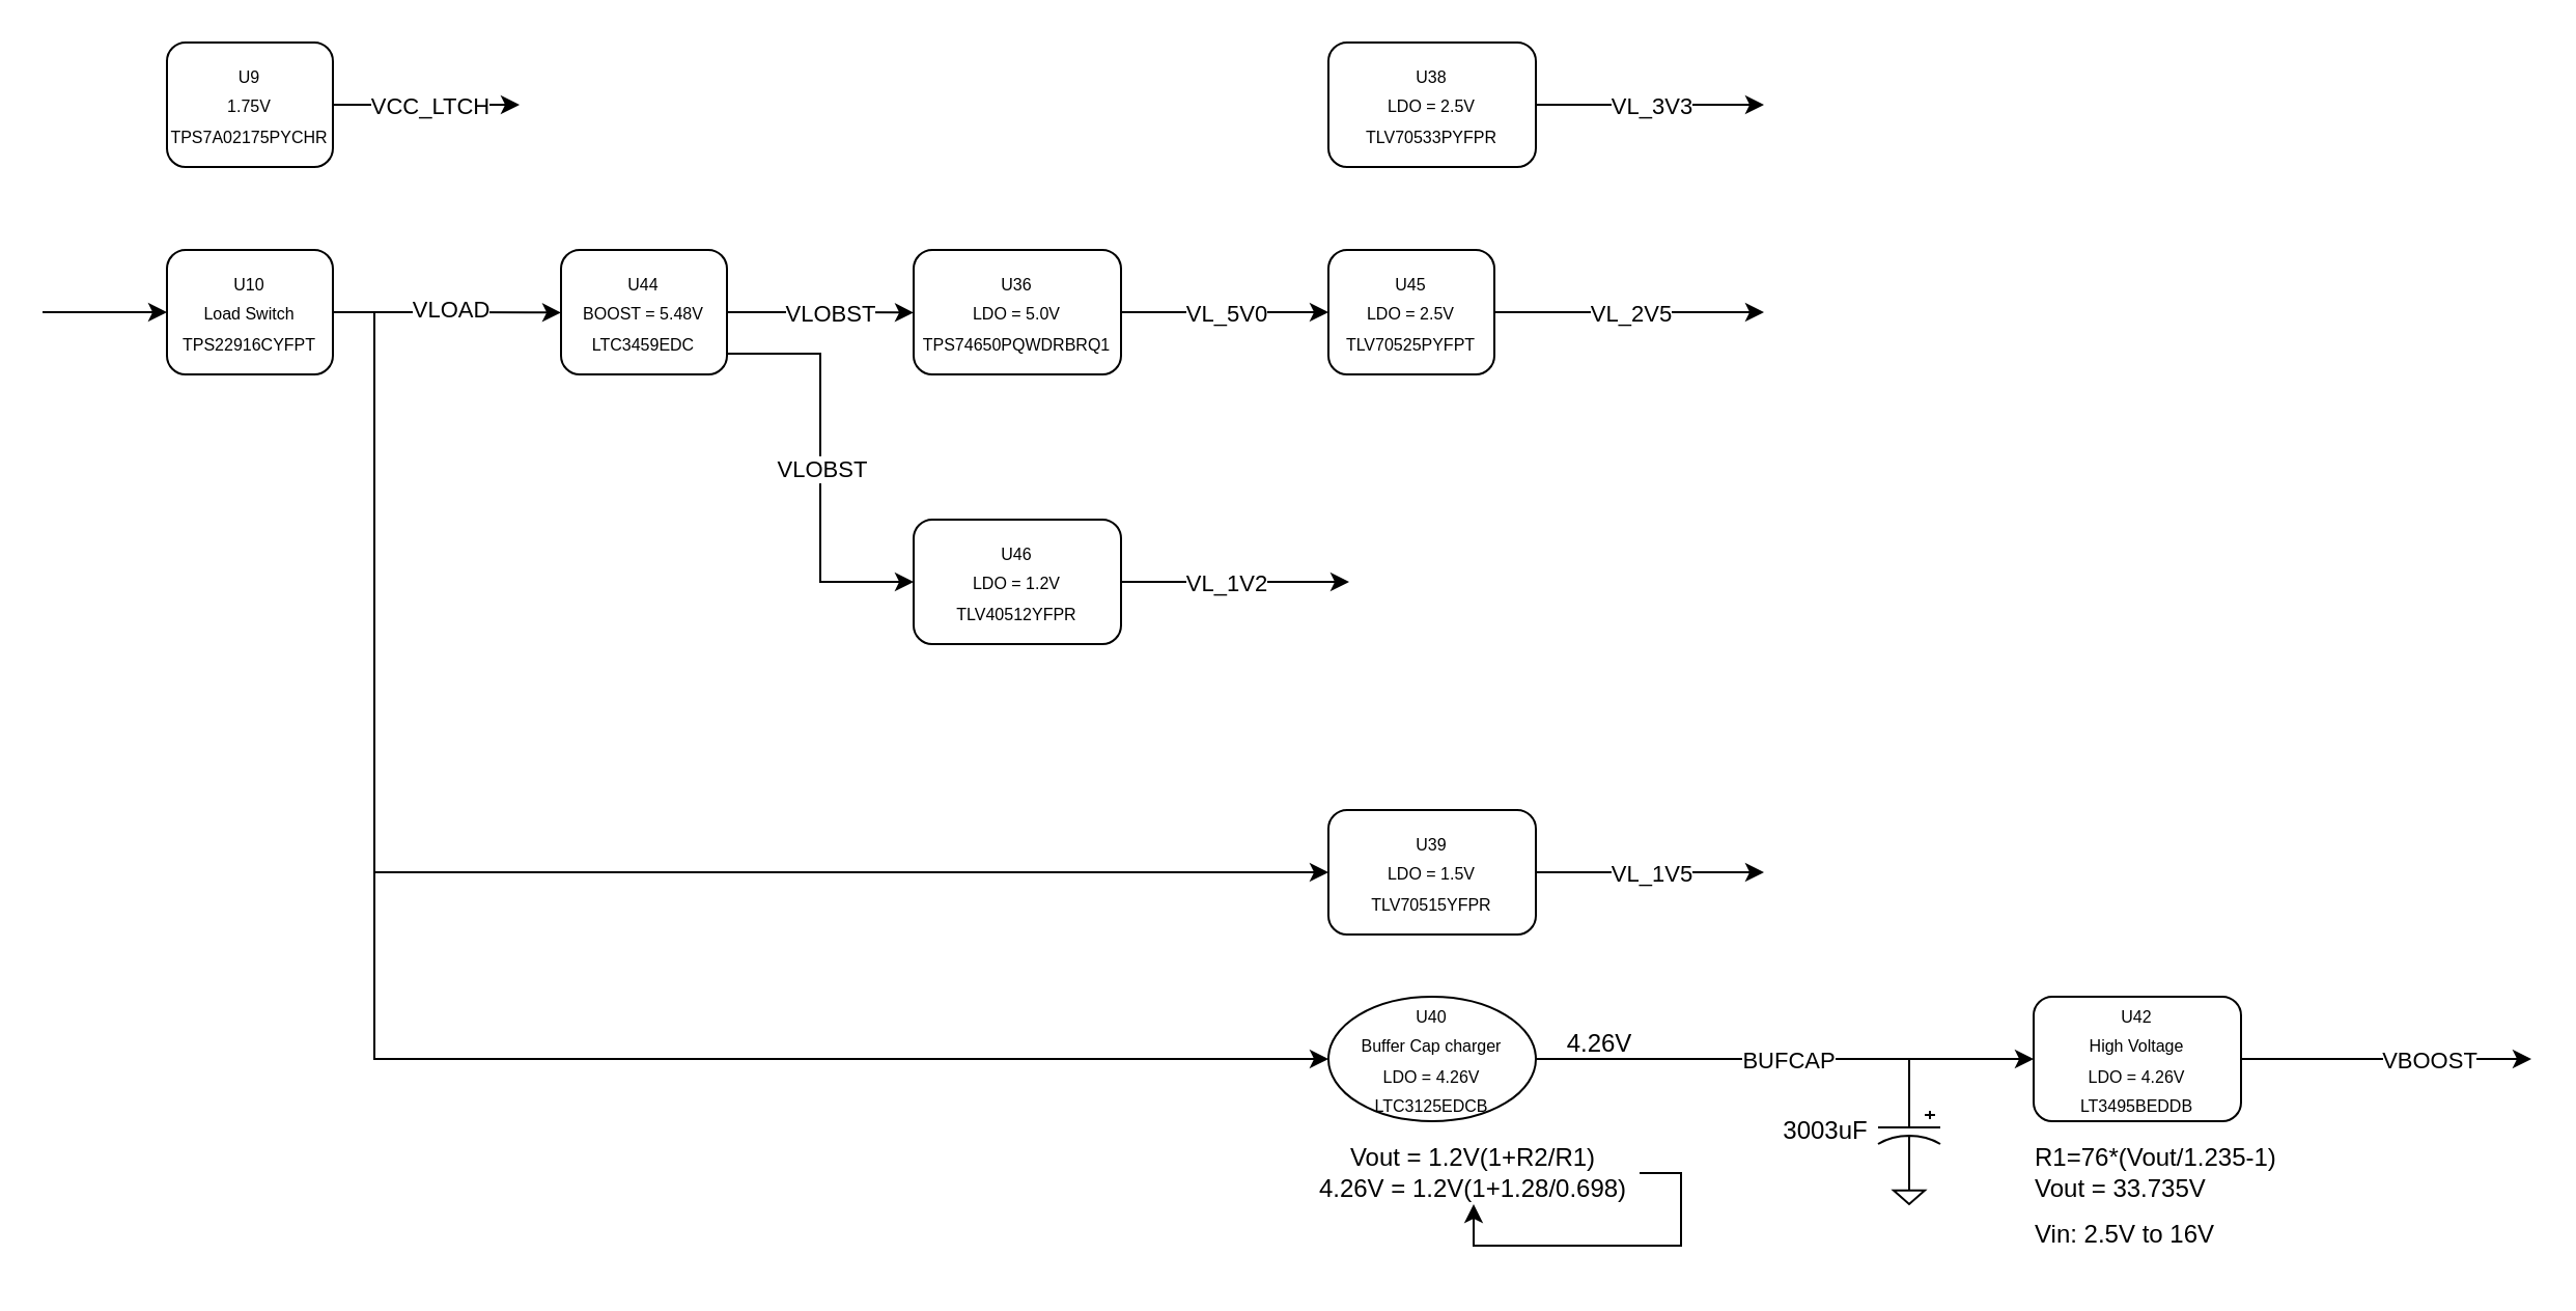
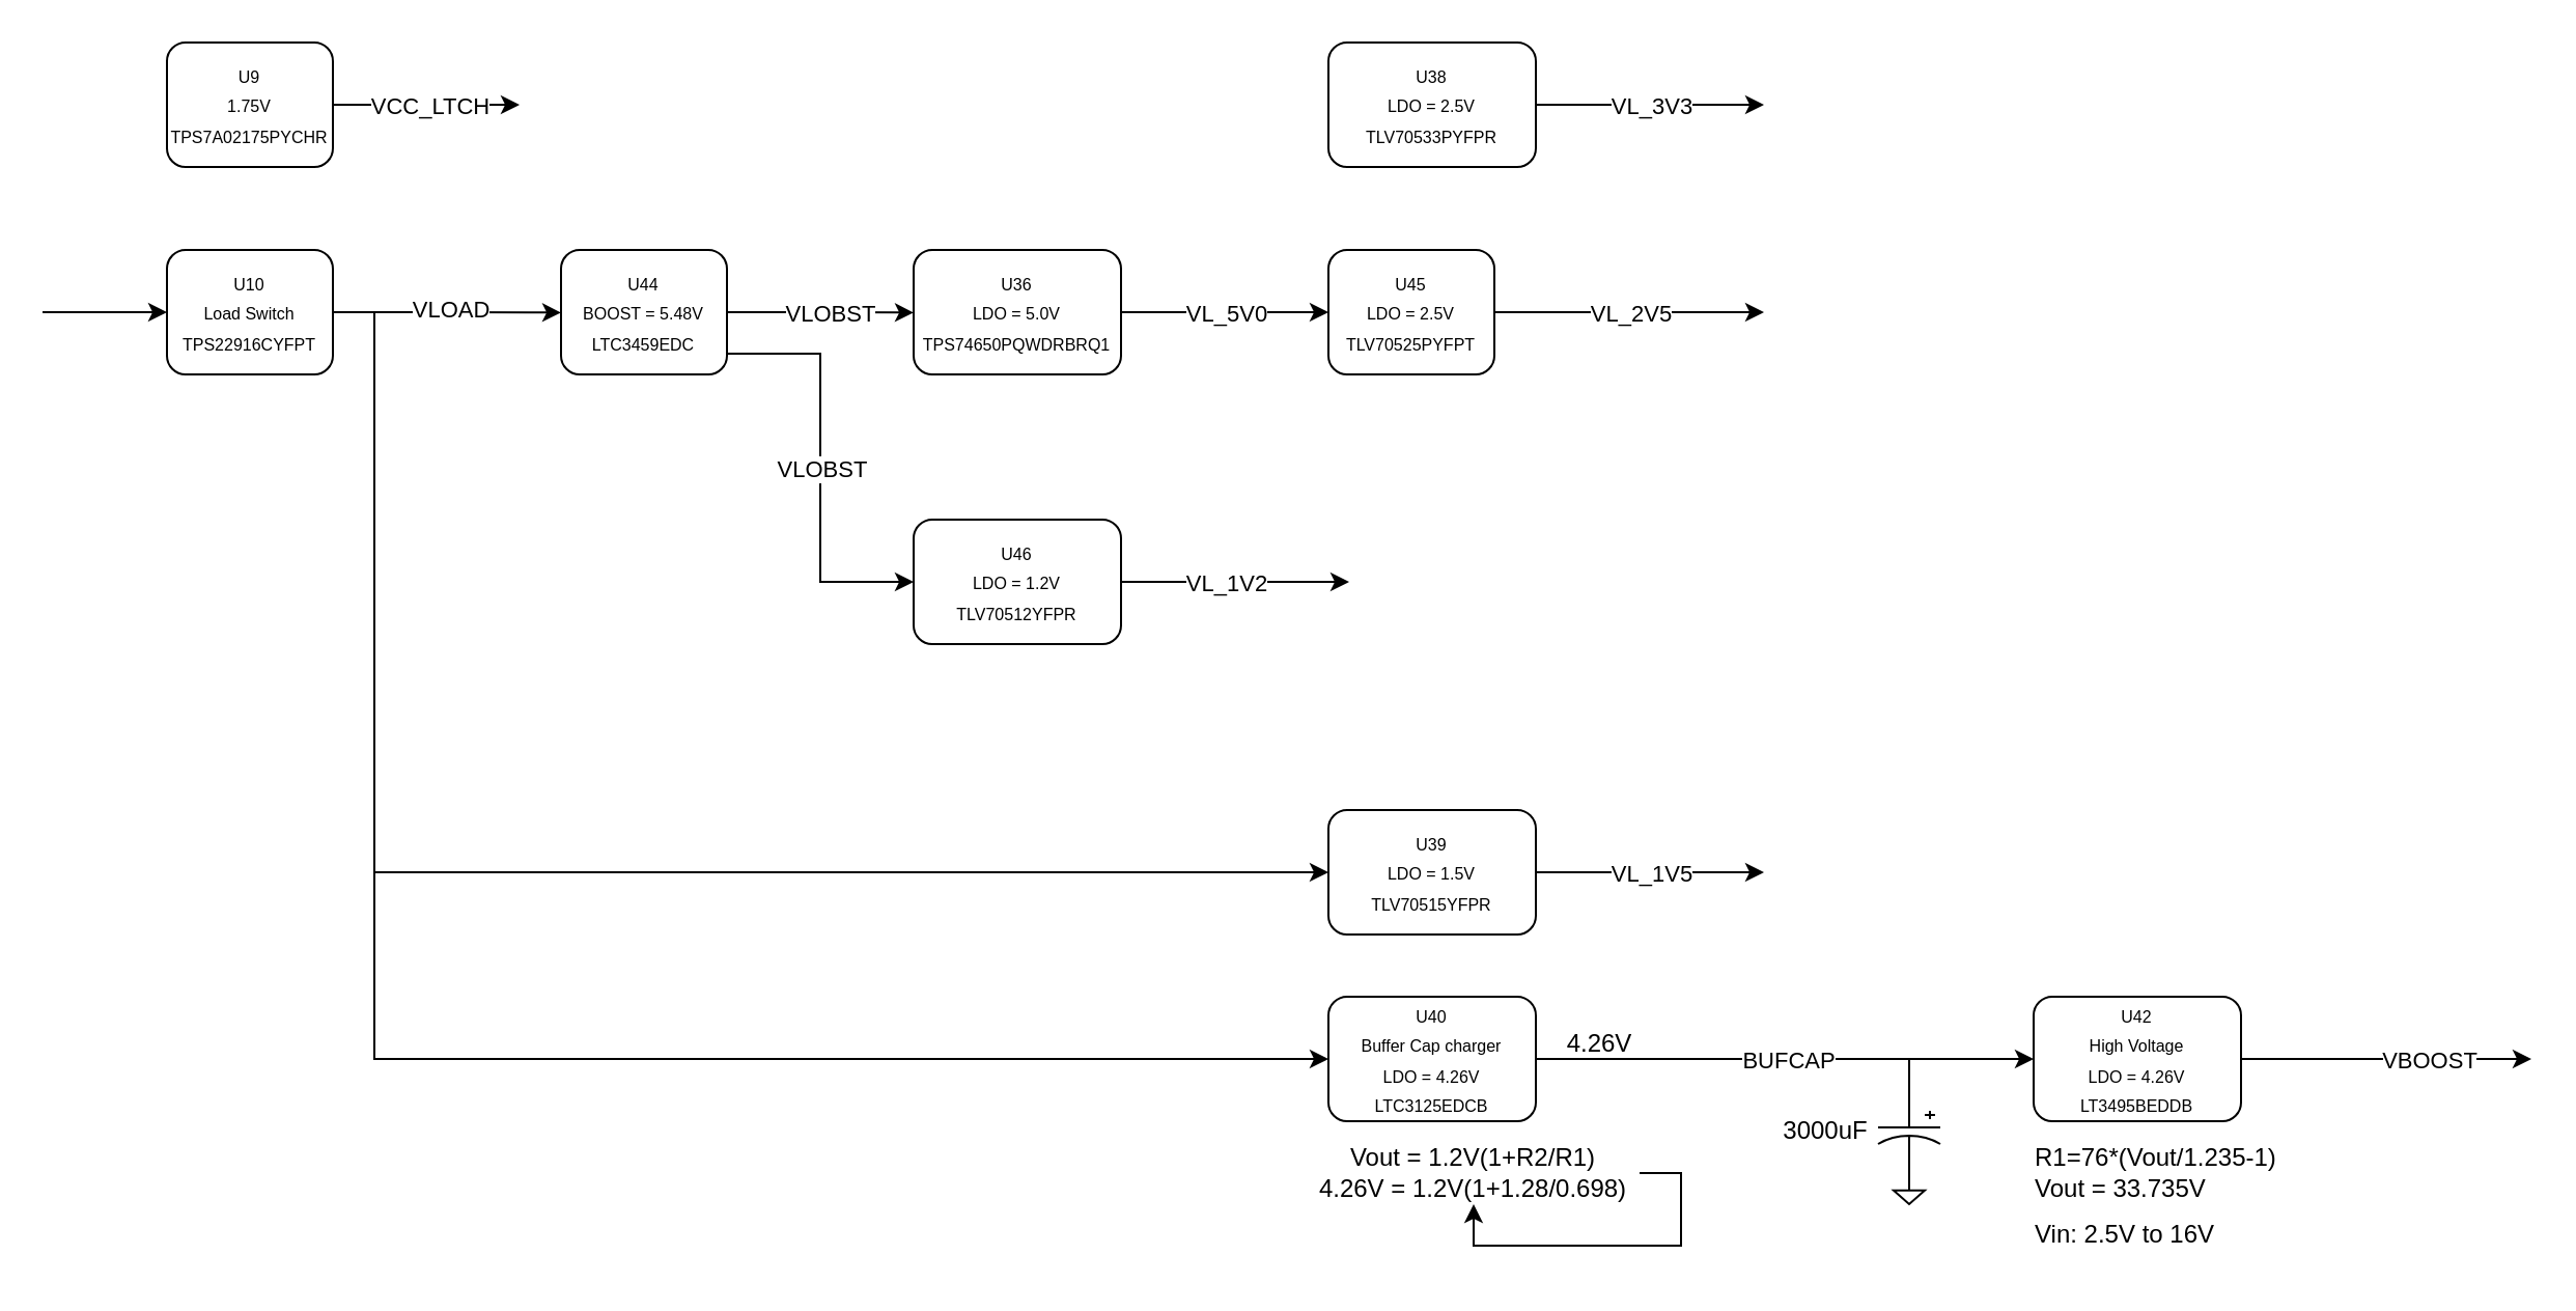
- <mxCell id="18" value="&lt;div&gt;&lt;font style=&quot;font-size: 8px;&quot;&gt;U46&lt;/font&gt;&lt;/div&gt;&lt;div&gt;&lt;font style=&quot;font-size: 8px;&quot;&gt;LDO = 1.2V&lt;br&gt;&lt;/font&gt;&lt;div&gt;&lt;span style=&quot;font-size: 8px;&quot;&gt;TLV40512YFPR&lt;/span&gt;&lt;/div&gt;&lt;/div&gt;" style="rounded=1;whiteSpace=wrap;html=1;" parent="1" vertex="1"><mxGeometry x="440" y="250" width="100" height="60" as="geometry" /></mxCell>
+ <mxCell id="18" value="&lt;div&gt;&lt;font style=&quot;font-size: 8px;&quot;&gt;U46&lt;/font&gt;&lt;/div&gt;&lt;div&gt;&lt;font style=&quot;font-size: 8px;&quot;&gt;LDO = 1.2V&lt;br&gt;&lt;/font&gt;&lt;div&gt;&lt;span style=&quot;font-size: 8px;&quot;&gt;TLV70512YFPR&lt;/span&gt;&lt;/div&gt;&lt;/div&gt;" style="rounded=1;whiteSpace=wrap;html=1;" parent="1" vertex="1"><mxGeometry x="440" y="250" width="100" height="60" as="geometry" /></mxCell>
- <mxCell id="30" value="&lt;div&gt;&lt;span style=&quot;font-size: 8px;&quot;&gt;U40&lt;/span&gt;&lt;/div&gt;&lt;div&gt;&lt;span style=&quot;font-size: 8px;&quot;&gt;Buffer Cap charger&lt;/span&gt;&lt;/div&gt;&lt;div&gt;&lt;font style=&quot;font-size: 8px;&quot;&gt;LDO = 4.26V&lt;br&gt;&lt;/font&gt;&lt;div&gt;&lt;span style=&quot;font-size: 8px;&quot;&gt;LTC3125EDCB&lt;/span&gt;&lt;/div&gt;&lt;/div&gt;" style="ellipse;whiteSpace=wrap;html=1;" parent="1" vertex="1"><mxGeometry x="640" y="480" width="100" height="60" as="geometry" /></mxCell>
+ <mxCell id="30" value="&lt;div&gt;&lt;span style=&quot;font-size: 8px;&quot;&gt;U40&lt;/span&gt;&lt;/div&gt;&lt;div&gt;&lt;span style=&quot;font-size: 8px;&quot;&gt;Buffer Cap charger&lt;/span&gt;&lt;/div&gt;&lt;div&gt;&lt;font style=&quot;font-size: 8px;&quot;&gt;LDO = 4.26V&lt;br&gt;&lt;/font&gt;&lt;div&gt;&lt;span style=&quot;font-size: 8px;&quot;&gt;LTC3125EDCB&lt;/span&gt;&lt;/div&gt;&lt;/div&gt;" style="rounded=1;whiteSpace=wrap;html=1;" parent="1" vertex="1"><mxGeometry x="640" y="480" width="100" height="60" as="geometry" /></mxCell>
- <mxCell id="40" value="3003uF" style="text;html=1;align=center;verticalAlign=middle;whiteSpace=wrap;rounded=0;" parent="1" vertex="1"><mxGeometry x="840" y="530" width="80" height="30" as="geometry" /></mxCell>
+ <mxCell id="40" value="3000uF" style="text;html=1;align=center;verticalAlign=middle;whiteSpace=wrap;rounded=0;" parent="1" vertex="1"><mxGeometry x="840" y="530" width="80" height="30" as="geometry" /></mxCell>
